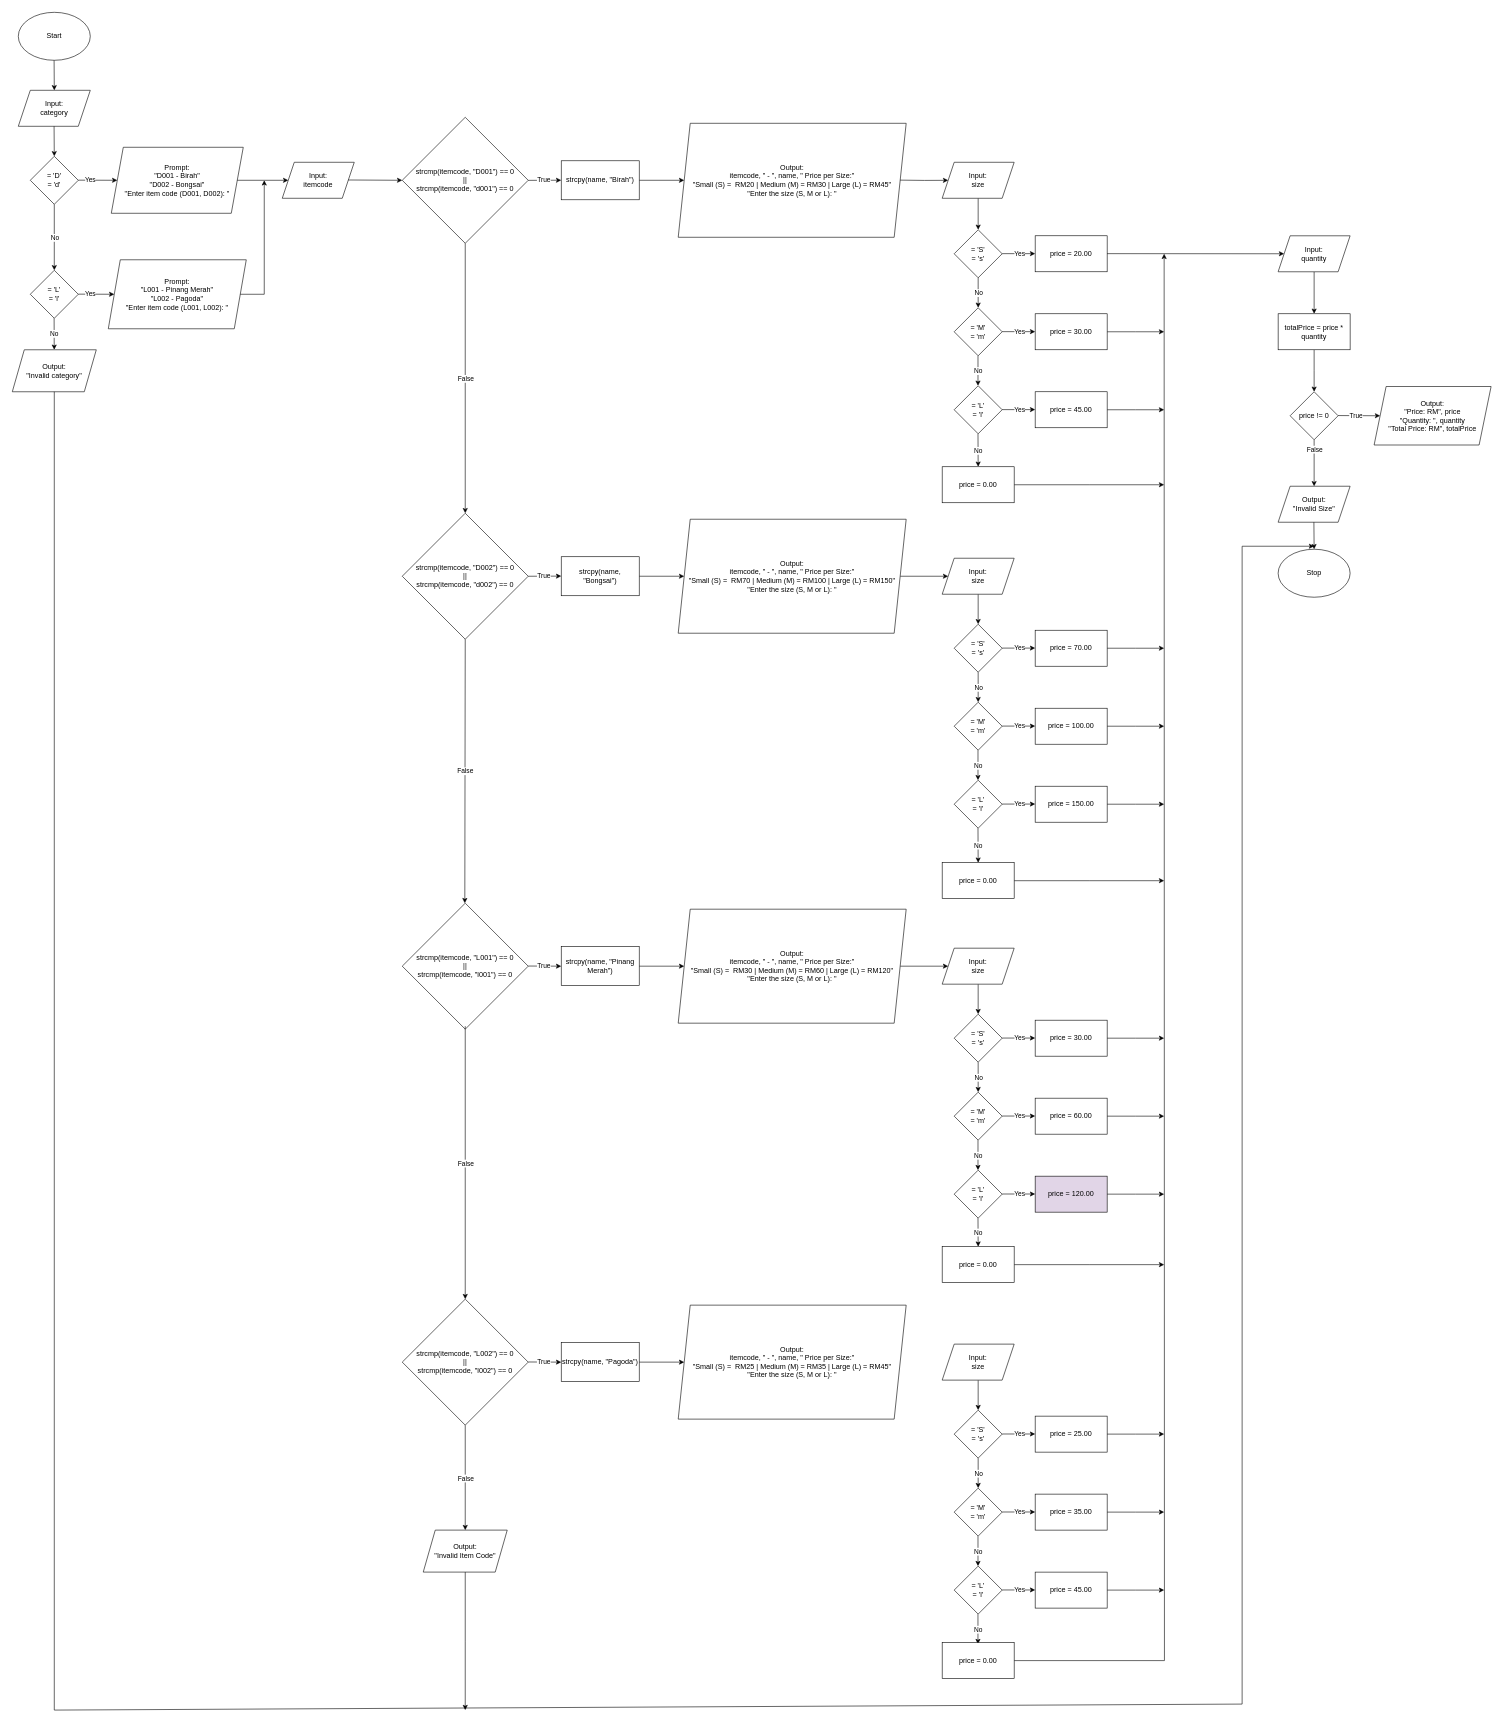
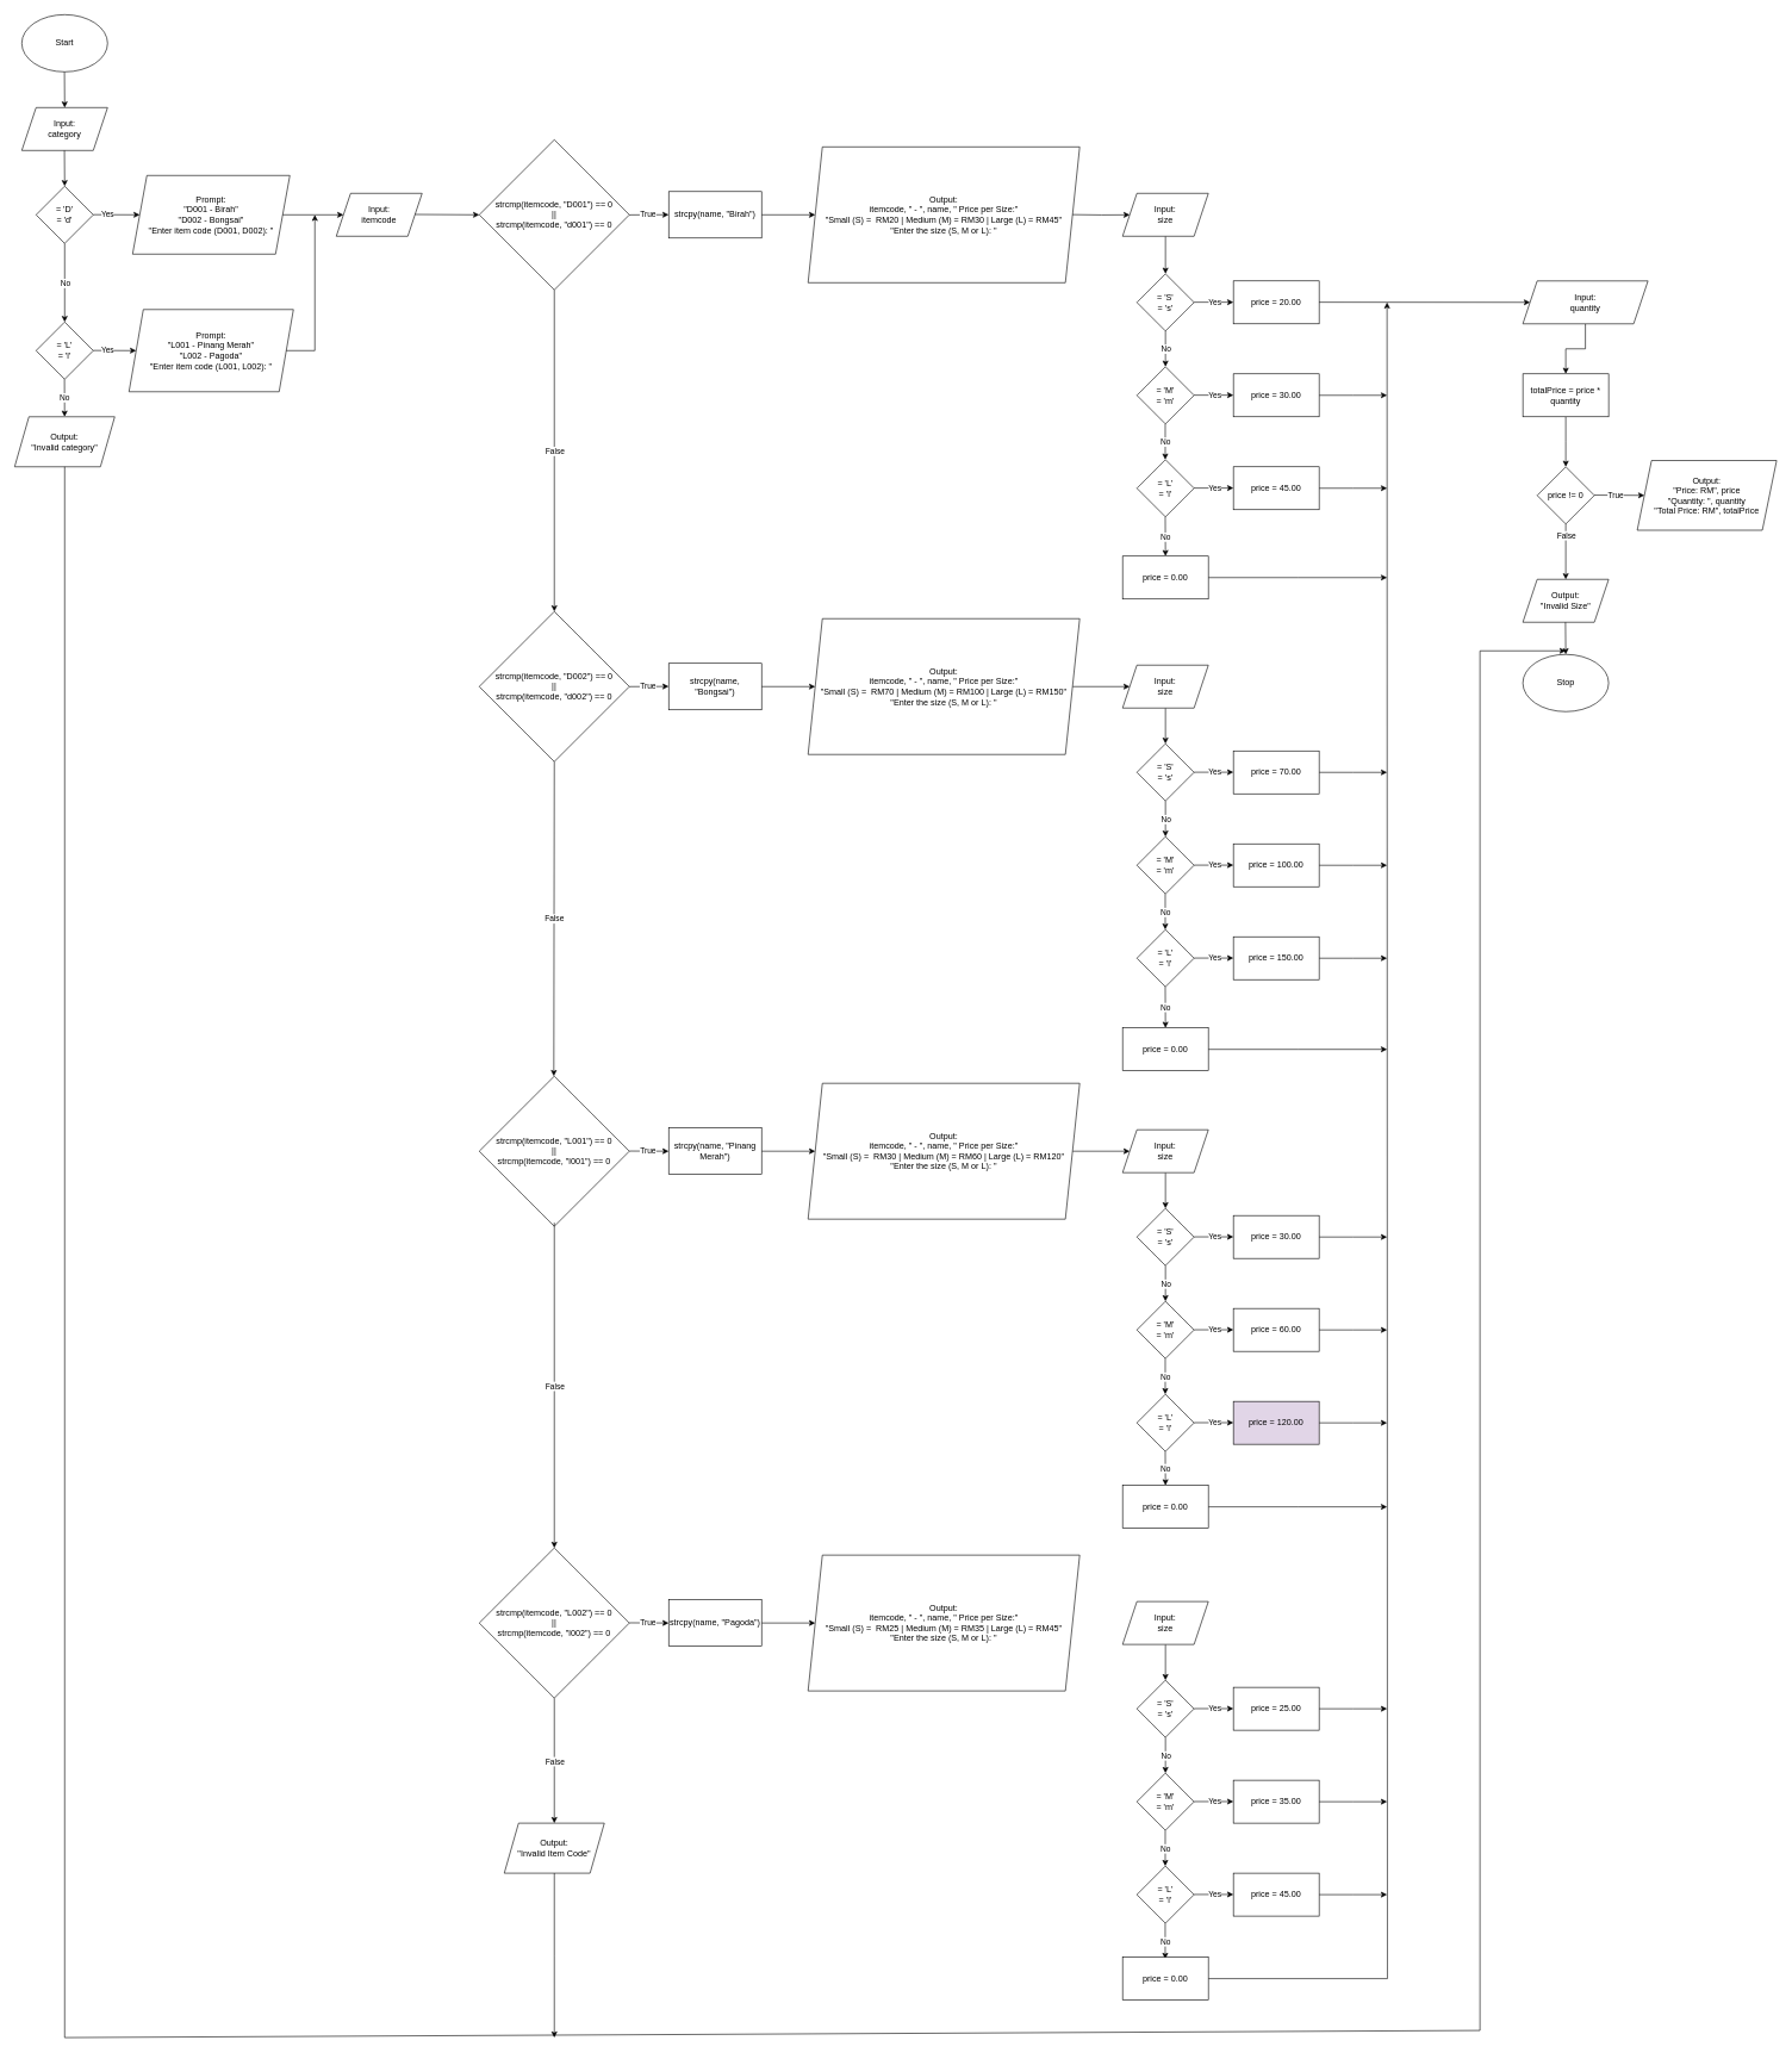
- <mxCell id="121" value="Input:&lt;br&gt;quantity" style="shape=parallelogram;perimeter=parallelogramPerimeter;whiteSpace=wrap;html=1;fixedSize=1;" parent="1" vertex="1"><mxGeometry x="2130" y="392.5" width="120" height="60" as="geometry" /></mxCell>
+ <mxCell id="121" value="Input:&lt;br&gt;quantity" style="shape=parallelogram;perimeter=parallelogramPerimeter;whiteSpace=wrap;html=1;fixedSize=1;" parent="1" vertex="1"><mxGeometry x="2130" y="392.5" width="175" height="60" as="geometry" /></mxCell>
